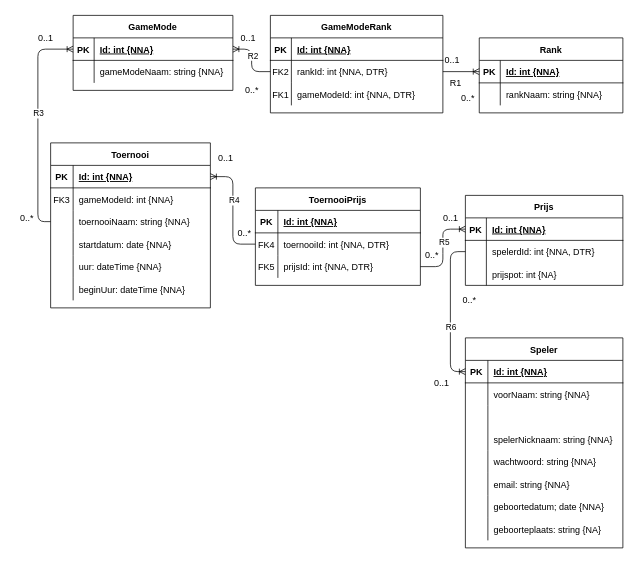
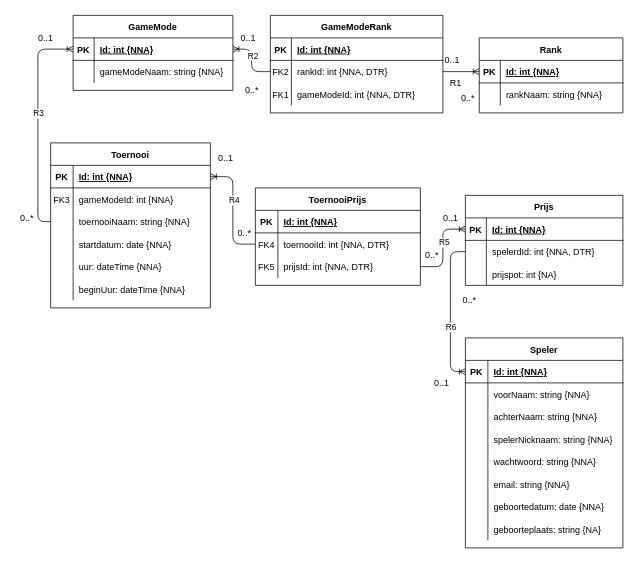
+ <mxCell id="11" value="achterNaam: string {NNA}" style="shape=partialRectangle;connectable=0;fillColor=none;top=0;left=0;bottom=0;right=0;align=left;spacingLeft=6;overflow=hidden;" parent="9" vertex="1"><mxGeometry x="30" width="180" height="30" as="geometry" /></mxCell>
